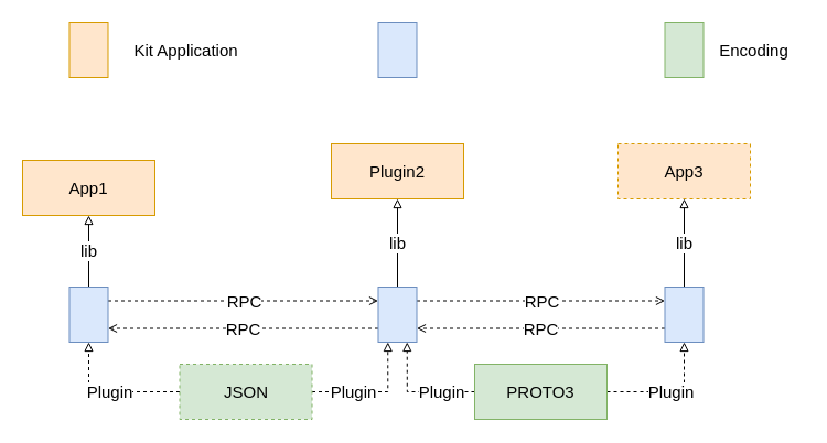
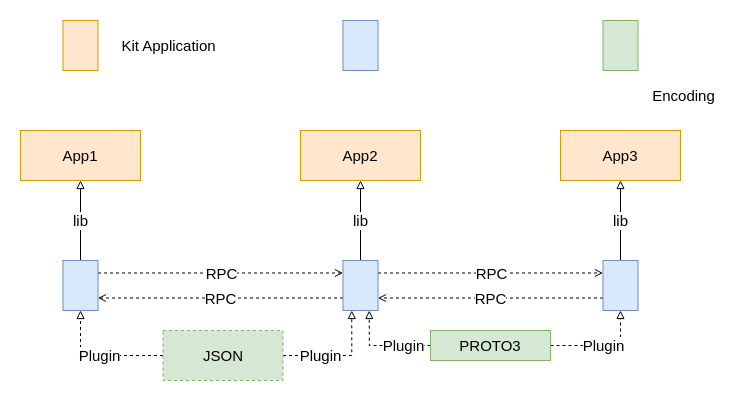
- <mxCell id="25" value="Encoding" style="text;html=1;align=center;verticalAlign=middle;resizable=0;points=[];autosize=1;strokeColor=none;fillColor=none;fontSize=15;" parent="1" vertex="1"><mxGeometry x="637.5" y="30" width="90" height="30" as="geometry" /></mxCell>
+ <mxCell id="25" value="Encoding" style="text;html=1;align=center;verticalAlign=middle;resizable=0;points=[];autosize=1;strokeColor=none;fillColor=none;fontSize=15;" parent="1" vertex="1"><mxGeometry x="637.5" y="80" width="90" height="30" as="geometry" /></mxCell>
- <mxCell id="3" value="Plugin2" style="rounded=0;whiteSpace=wrap;html=1;fontSize=15;fillColor=#ffe6cc;strokeColor=#d79b00;" parent="1" vertex="1"><mxGeometry x="300" y="130" width="120" height="50" as="geometry" /></mxCell>
+ <mxCell id="3" value="App2" style="rounded=0;whiteSpace=wrap;html=1;fontSize=15;fillColor=#ffe6cc;strokeColor=#d79b00;" parent="1" vertex="1"><mxGeometry x="300" y="130" width="120" height="50" as="geometry" /></mxCell>
- <mxCell id="4" value="App3" style="rounded=0;whiteSpace=wrap;html=1;fontSize=15;fillColor=#ffe6cc;strokeColor=#d79b00;dashed=1;" parent="1" vertex="1"><mxGeometry x="560" y="130" width="120" height="50" as="geometry" /></mxCell>
+ <mxCell id="4" value="App3" style="rounded=0;whiteSpace=wrap;html=1;fontSize=15;fillColor=#ffe6cc;strokeColor=#d79b00;" parent="1" vertex="1"><mxGeometry x="560" y="130" width="120" height="50" as="geometry" /></mxCell>
- <mxCell id="2" value="App1" style="rounded=0;whiteSpace=wrap;html=1;fontSize=15;fillColor=#ffe6cc;strokeColor=#d79b00;" parent="1" vertex="1"><mxGeometry x="20" y="145" width="120" height="50" as="geometry" /></mxCell>
+ <mxCell id="2" value="App1" style="rounded=0;whiteSpace=wrap;html=1;fontSize=15;fillColor=#ffe6cc;strokeColor=#d79b00;" parent="1" vertex="1"><mxGeometry x="20" y="130" width="120" height="50" as="geometry" /></mxCell>
- <mxCell id="23" value="PROTO3" style="rounded=0;whiteSpace=wrap;html=1;fontSize=15;fillColor=#d5e8d4;strokeColor=#82b366;" parent="1" vertex="1"><mxGeometry x="430" y="330" width="120" height="50" as="geometry" /></mxCell>
+ <mxCell id="23" value="PROTO3" style="rounded=0;whiteSpace=wrap;html=1;fontSize=15;fillColor=#d5e8d4;strokeColor=#82b366;" parent="1" vertex="1"><mxGeometry x="430" y="330" width="120" height="30" as="geometry" /></mxCell>
